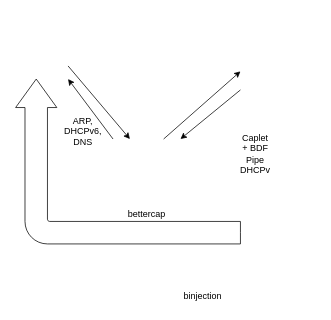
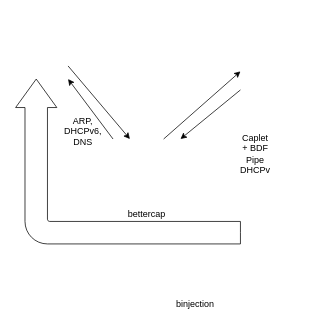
- <mxCell id="13" value="binjection" style="text;html=1;strokeColor=none;fillColor=none;align=center;verticalAlign=middle;whiteSpace=wrap;rounded=0;" vertex="1" parent="1"><mxGeometry x="250" y="385" width="40" height="20" as="geometry" /></mxCell>
+ <mxCell id="13" value="binjection" style="text;html=1;strokeColor=none;fillColor=none;align=center;verticalAlign=middle;whiteSpace=wrap;rounded=0;" vertex="1" parent="1"><mxGeometry x="240" y="395" width="40" height="20" as="geometry" /></mxCell>
